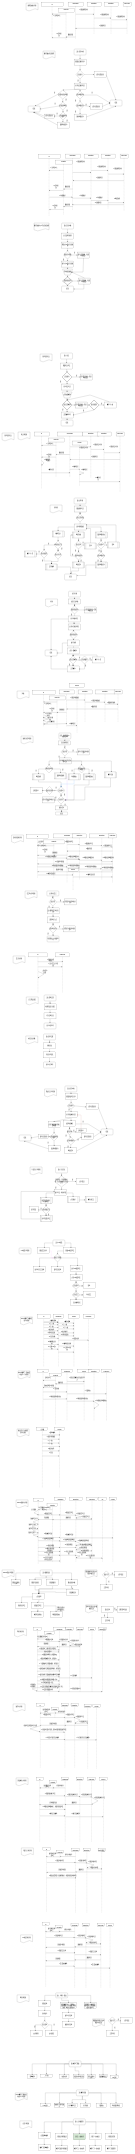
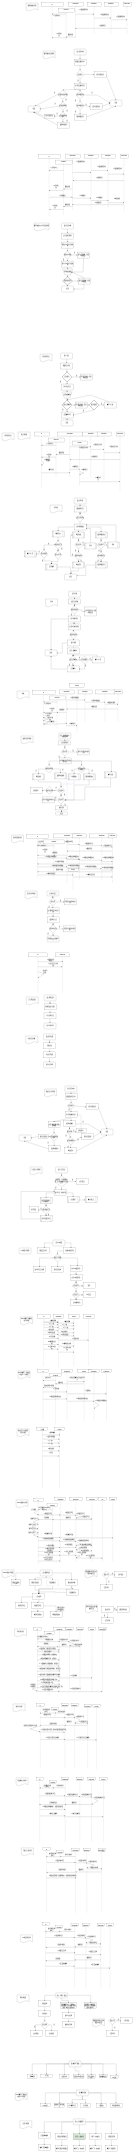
- <mxCell id="315" value="提示错误原因（包括网络错误）" style="rounded=0;whiteSpace=wrap;html=1;" parent="1" vertex="1"><mxGeometry x="848" y="6070" width="120" height="60" as="geometry" /></mxCell>
+ <mxCell id="315" value="提示错误原因（包括网络错误）" style="rounded=0;whiteSpace=wrap;html=1;" parent="1" vertex="1"><mxGeometry x="848" y="6070" width="120" height="90" as="geometry" /></mxCell>
- <mxCell id="441" value="会员时序图" style="shape=document;whiteSpace=wrap;html=1;boundedLbl=1;" vertex="1" parent="1"><mxGeometry x="130" y="9560" width="120" height="80" as="geometry" /></mxCell>
- <mxCell id="717" value="获取热搜词" style="rounded=0;whiteSpace=wrap;html=1;" vertex="1" parent="1"><mxGeometry x="465" y="15800" width="120" height="60" as="geometry" /></mxCell>
+ <mxCell id="717" value="获取热搜词" style="rounded=0;whiteSpace=wrap;html=1;dashed=1;" vertex="1" parent="1"><mxGeometry x="465" y="15800" width="120" height="60" as="geometry" /></mxCell>
